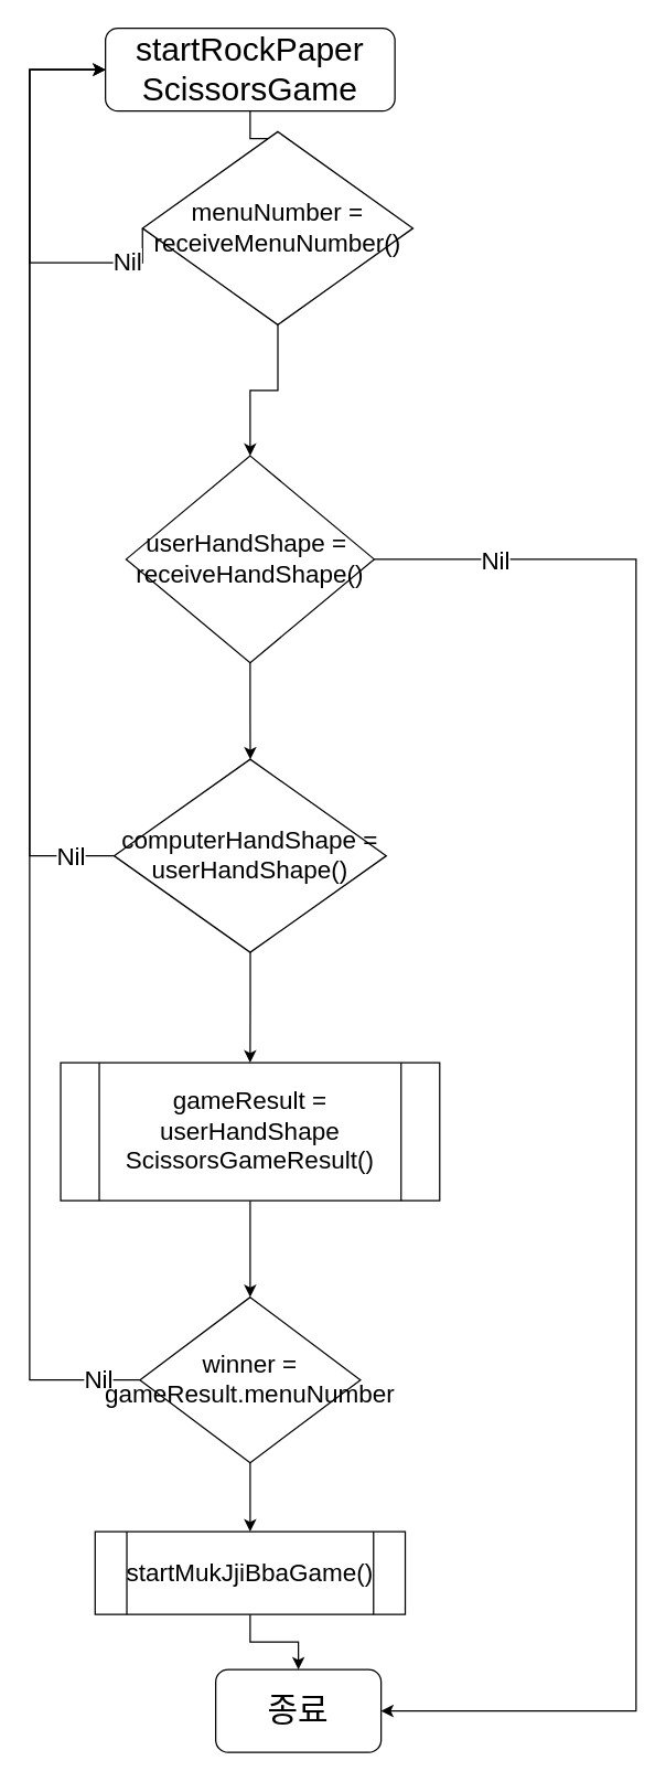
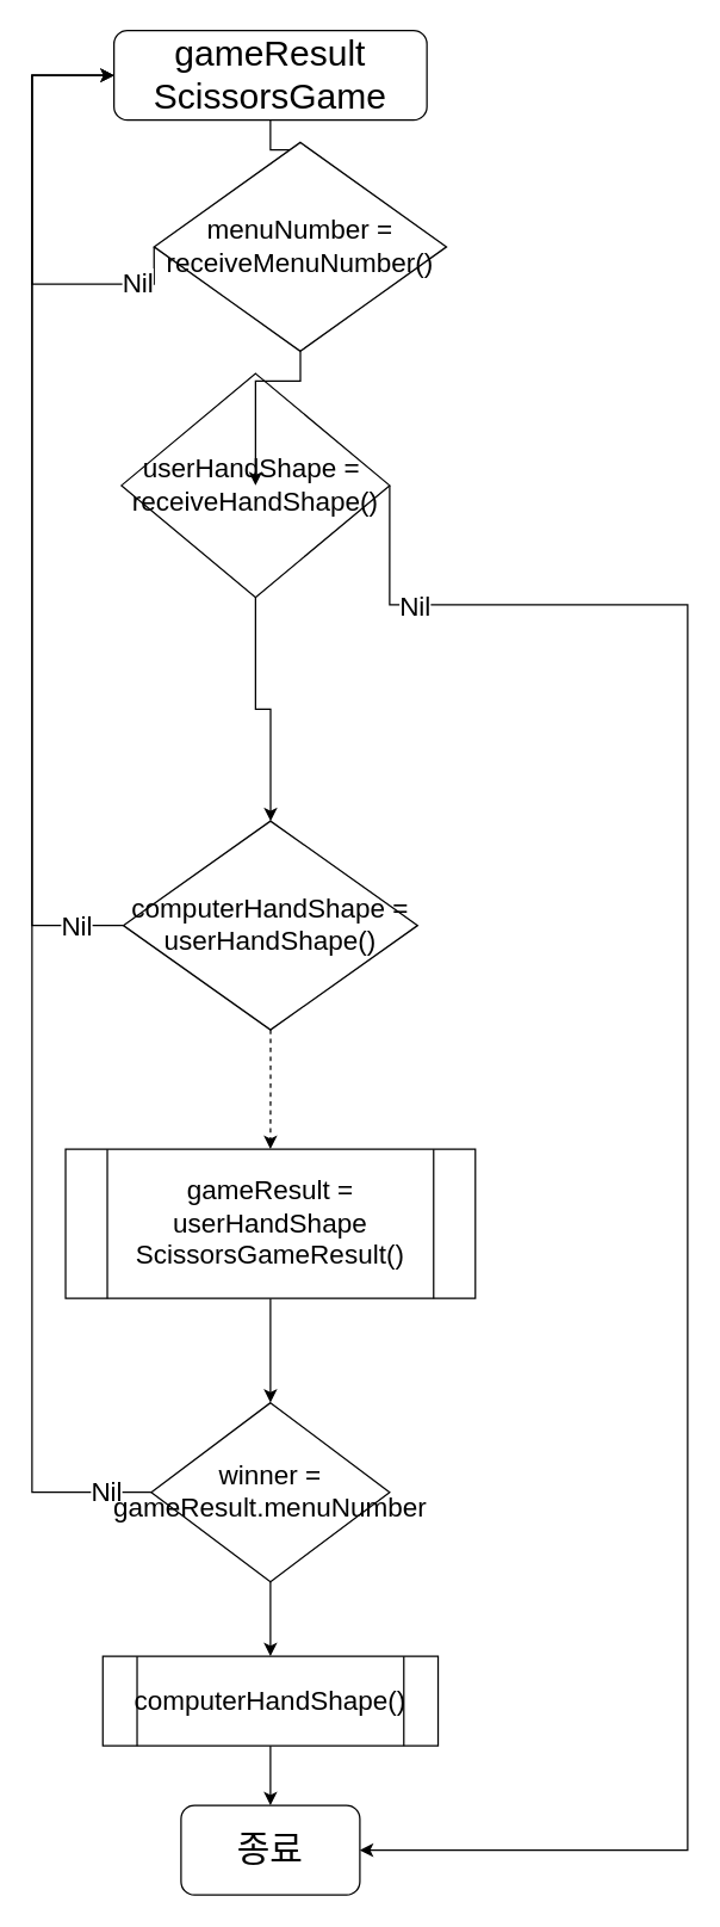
- <mxCell id="3" value="&lt;font style=&quot;font-size: 24px;&quot;&gt;startRockPaper&lt;br style=&quot;font-size: 24px;&quot;&gt;ScissorsGame&lt;/font&gt;" style="rounded=1;whiteSpace=wrap;html=1;fontSize=24;glass=0;strokeWidth=1;shadow=0;" parent="1" vertex="1"><mxGeometry x="75.92" y="20" width="210" height="60" as="geometry" /></mxCell>
+ <mxCell id="3" value="&lt;font style=&quot;font-size: 24px;&quot;&gt;gameResult&lt;br style=&quot;font-size: 24px;&quot;&gt;ScissorsGame&lt;/font&gt;" style="rounded=1;whiteSpace=wrap;html=1;fontSize=24;glass=0;strokeWidth=1;shadow=0;" parent="1" vertex="1"><mxGeometry x="75.92" y="20" width="210" height="60" as="geometry" /></mxCell>
- <mxCell id="7" value="userHandShape =&amp;nbsp;&lt;br style=&quot;font-size: 18px;&quot;&gt;receiveHandShape()" style="rhombus;whiteSpace=wrap;html=1;fontSize=18;" vertex="1" parent="1"><mxGeometry x="90.92" y="330" width="180" height="150" as="geometry" /></mxCell>
+ <mxCell id="7" value="userHandShape =&amp;nbsp;&lt;br style=&quot;font-size: 18px;&quot;&gt;receiveHandShape()" style="rhombus;whiteSpace=wrap;html=1;fontSize=18;" vertex="1" parent="1"><mxGeometry x="80.92" y="250" width="180" height="150" as="geometry" /></mxCell>
- <mxCell id="14" style="edgeStyle=orthogonalEdgeStyle;rounded=0;orthogonalLoop=1;jettySize=auto;html=1;" edge="1" parent="1" source="15" target="17"><mxGeometry relative="1" as="geometry" /></mxCell>
+ <mxCell id="14" style="edgeStyle=orthogonalEdgeStyle;rounded=0;orthogonalLoop=1;jettySize=auto;html=1;dashed=1;" edge="1" parent="1" source="15" target="17"><mxGeometry relative="1" as="geometry" /></mxCell>
- <mxCell id="23" value="startMukJjiBbaGame()" style="shape=process;whiteSpace=wrap;html=1;backgroundOutline=1;fontSize=18;" vertex="1" parent="1"><mxGeometry x="68.42" y="1110" width="225" height="60" as="geometry" /></mxCell>
+ <mxCell id="23" value="computerHandShape()" style="shape=process;whiteSpace=wrap;html=1;backgroundOutline=1;fontSize=18;" vertex="1" parent="1"><mxGeometry x="68.42" y="1110" width="225" height="60" as="geometry" /></mxCell>
- <mxCell id="24" value="종료" style="rounded=1;whiteSpace=wrap;html=1;fontSize=24;" vertex="1" parent="1"><mxGeometry x="155.92" y="1210" width="120" height="60" as="geometry" /></mxCell>
+ <mxCell id="24" value="종료" style="rounded=1;whiteSpace=wrap;html=1;fontSize=24;" vertex="1" parent="1"><mxGeometry x="120.92" y="1210" width="120" height="60" as="geometry" /></mxCell>
